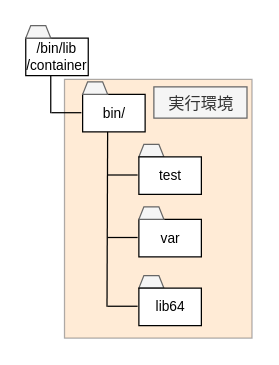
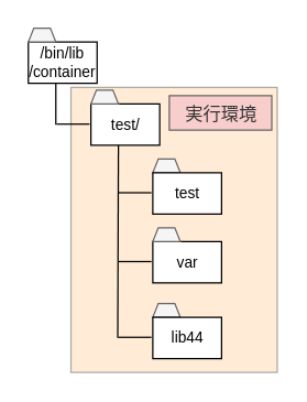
- <mxCell id="25" value="実行環境" style="rounded=0;whiteSpace=wrap;html=1;fillColor=#f5f5f5;strokeColor=#666666;fontColor=#333333;fontSize=13;" vertex="1" parent="1"><mxGeometry x="122.5" y="69" width="74.5" height="25" as="geometry" /></mxCell>
+ <mxCell id="25" value="実行環境" style="rounded=0;whiteSpace=wrap;html=1;fillColor=#f8cecc;strokeColor=#666666;fontColor=#333333;fontSize=13;" vertex="1" parent="1"><mxGeometry x="122.5" y="69" width="74.5" height="25" as="geometry" /></mxCell>
- <mxCell id="10" value="&lt;font style=&quot;font-size: 11px&quot;&gt;bin/&lt;/font&gt;" style="rounded=0;whiteSpace=wrap;html=1;fontFamily=Helvetica;fontSize=11;" vertex="1" parent="9"><mxGeometry y="10" width="50" height="30" as="geometry" /></mxCell>
+ <mxCell id="10" value="&lt;font style=&quot;font-size: 11px&quot;&gt;test/&lt;/font&gt;" style="rounded=0;whiteSpace=wrap;html=1;fontFamily=Helvetica;fontSize=11;" vertex="1" parent="9"><mxGeometry y="10" width="50" height="30" as="geometry" /></mxCell>
- <mxCell id="24" value="&lt;font style=&quot;font-size: 11px&quot;&gt;lib64&lt;/font&gt;" style="rounded=0;whiteSpace=wrap;html=1;fontFamily=Helvetica;fontSize=11;" vertex="1" parent="1"><mxGeometry x="110.5" y="230" width="50" height="30" as="geometry" /></mxCell>
+ <mxCell id="24" value="&lt;font style=&quot;font-size: 11px&quot;&gt;lib44&lt;/font&gt;" style="rounded=0;whiteSpace=wrap;html=1;fontFamily=Helvetica;fontSize=11;" vertex="1" parent="1"><mxGeometry x="110.5" y="230" width="50" height="30" as="geometry" /></mxCell>
